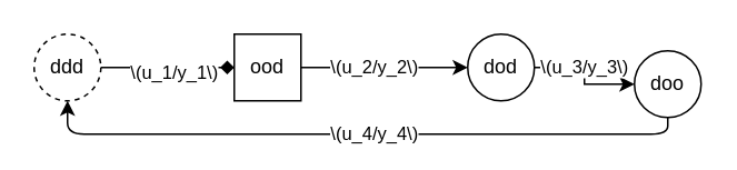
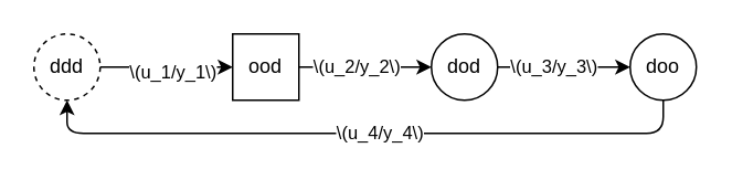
- <mxCell id="12" style="edgeStyle=orthogonalEdgeStyle;rounded=0;orthogonalLoop=1;jettySize=auto;html=1;entryX=0;entryY=0.5;entryDx=0;entryDy=0;endArrow=diamond;" edge="1" parent="1" source="2" target="5"><mxGeometry relative="1" as="geometry" /></mxCell>
+ <mxCell id="12" style="edgeStyle=orthogonalEdgeStyle;rounded=0;orthogonalLoop=1;jettySize=auto;html=1;entryX=0;entryY=0.5;entryDx=0;entryDy=0;" edge="1" parent="1" source="2" target="5"><mxGeometry relative="1" as="geometry" /></mxCell>
- <mxCell id="8" value="dod" style="ellipse;whiteSpace=wrap;html=1;fillColor=none;" vertex="1" parent="1"><mxGeometry x="280" y="20" width="40" height="40" as="geometry" /></mxCell>
+ <mxCell id="8" value="dod" style="ellipse;whiteSpace=wrap;html=1;fillColor=none;" vertex="1" parent="1"><mxGeometry x="260" y="20" width="40" height="40" as="geometry" /></mxCell>
- <mxCell id="11" value="doo" style="ellipse;whiteSpace=wrap;html=1;fillColor=none;" vertex="1" parent="1"><mxGeometry x="380" y="30" width="40" height="40" as="geometry" /></mxCell>
+ <mxCell id="11" value="doo" style="ellipse;whiteSpace=wrap;html=1;fillColor=none;" vertex="1" parent="1"><mxGeometry x="380" y="20" width="40" height="40" as="geometry" /></mxCell>
